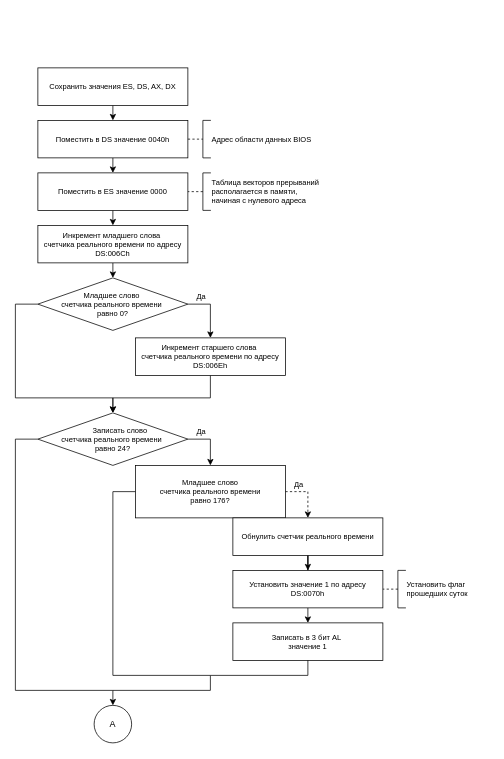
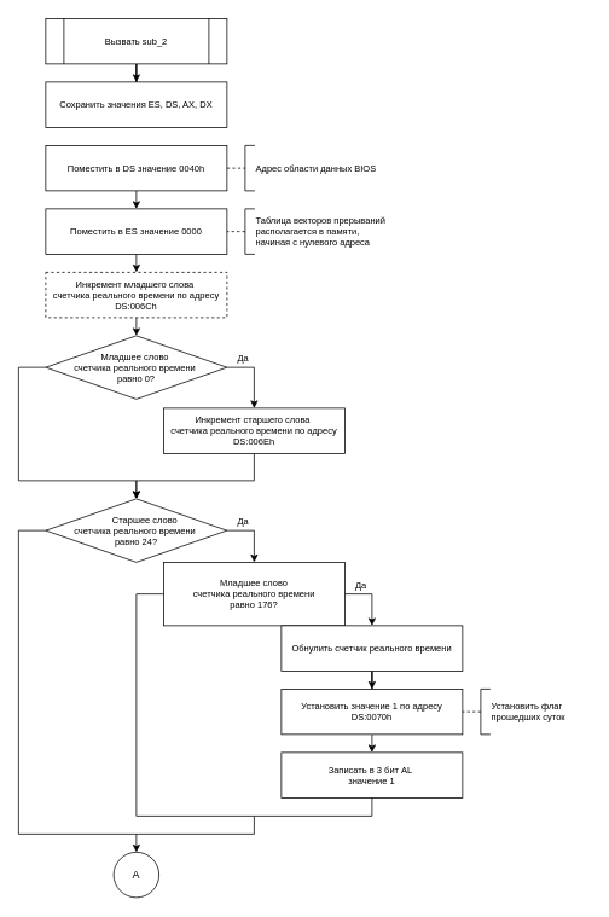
+ <mxCell id="3" value="Вызвать sub_2" style="shape=process;whiteSpace=wrap;html=1;backgroundOutline=1;fontSize=10;" parent="1" vertex="1"><mxGeometry x="50" y="20" width="200" height="50" as="geometry" /></mxCell>
+ <mxCell id="2" value="" style="edgeStyle=orthogonalEdgeStyle;rounded=0;orthogonalLoop=1;jettySize=auto;html=1;" parent="1" source="3" target="5" edge="1"><mxGeometry relative="1" as="geometry" /></mxCell>
- <mxCell id="4" style="edgeStyle=orthogonalEdgeStyle;rounded=0;orthogonalLoop=1;jettySize=auto;html=1;exitX=0.5;exitY=1;exitDx=0;exitDy=0;entryX=0.5;entryY=0;entryDx=0;entryDy=0;" parent="1" source="5" target="7" edge="1"><mxGeometry relative="1" as="geometry" /></mxCell>
- <mxCell id="17" value="Инкремент младшего слова&amp;nbsp;&lt;div&gt;счетчика реального времени по адресу DS:006Ch&lt;/div&gt;" style="rounded=0;whiteSpace=wrap;html=1;fontSize=10;" parent="1" vertex="1"><mxGeometry x="50" y="300" width="200" height="50" as="geometry" /></mxCell>
+ <mxCell id="17" value="Инкремент младшего слова&amp;nbsp;&lt;div&gt;счетчика реального времени по адресу DS:006Ch&lt;/div&gt;" style="rounded=0;whiteSpace=wrap;html=1;fontSize=10;dashed=1;" parent="1" vertex="1"><mxGeometry x="50" y="300" width="200" height="50" as="geometry" /></mxCell>
- <mxCell id="25" value="&lt;span style=&quot;white-space: pre;&quot;&gt;&#09;&lt;/span&gt;Записать&amp;nbsp;слово&amp;nbsp;&lt;div&gt;счетчика реального времени&amp;nbsp;&lt;/div&gt;&lt;div&gt;равно 24?&lt;/div&gt;" style="rhombus;whiteSpace=wrap;html=1;fontSize=10;" parent="1" vertex="1"><mxGeometry x="50" y="550" width="200" height="70" as="geometry" /></mxCell>
+ <mxCell id="25" value="&lt;span style=&quot;white-space: pre;&quot;&gt;&#09;&lt;/span&gt;Старшее&amp;nbsp;слово&amp;nbsp;&lt;div&gt;счетчика реального времени&amp;nbsp;&lt;/div&gt;&lt;div&gt;равно 24?&lt;/div&gt;" style="rhombus;whiteSpace=wrap;html=1;fontSize=10;" parent="1" vertex="1"><mxGeometry x="50" y="550" width="200" height="70" as="geometry" /></mxCell>
- <mxCell id="26" style="edgeStyle=orthogonalEdgeStyle;rounded=0;orthogonalLoop=1;jettySize=auto;html=1;exitX=1;exitY=0.5;exitDx=0;exitDy=0;entryX=0.5;entryY=0;entryDx=0;entryDy=0;dashed=1;" parent="1" source="27" target="29" edge="1"><mxGeometry relative="1" as="geometry" /></mxCell>
+ <mxCell id="26" style="edgeStyle=orthogonalEdgeStyle;rounded=0;orthogonalLoop=1;jettySize=auto;html=1;exitX=1;exitY=0.5;exitDx=0;exitDy=0;entryX=0.5;entryY=0;entryDx=0;entryDy=0;" parent="1" source="27" target="29" edge="1"><mxGeometry relative="1" as="geometry" /></mxCell>
